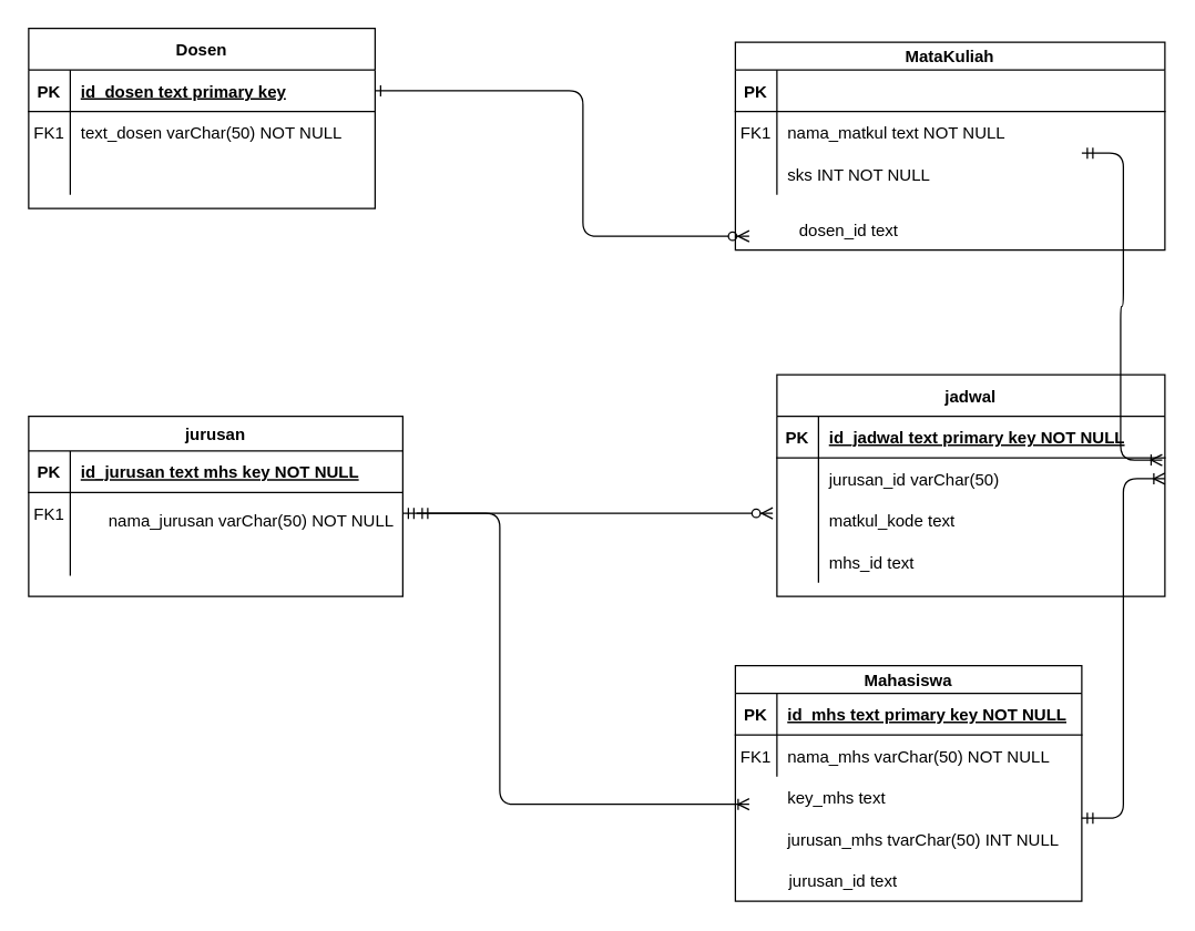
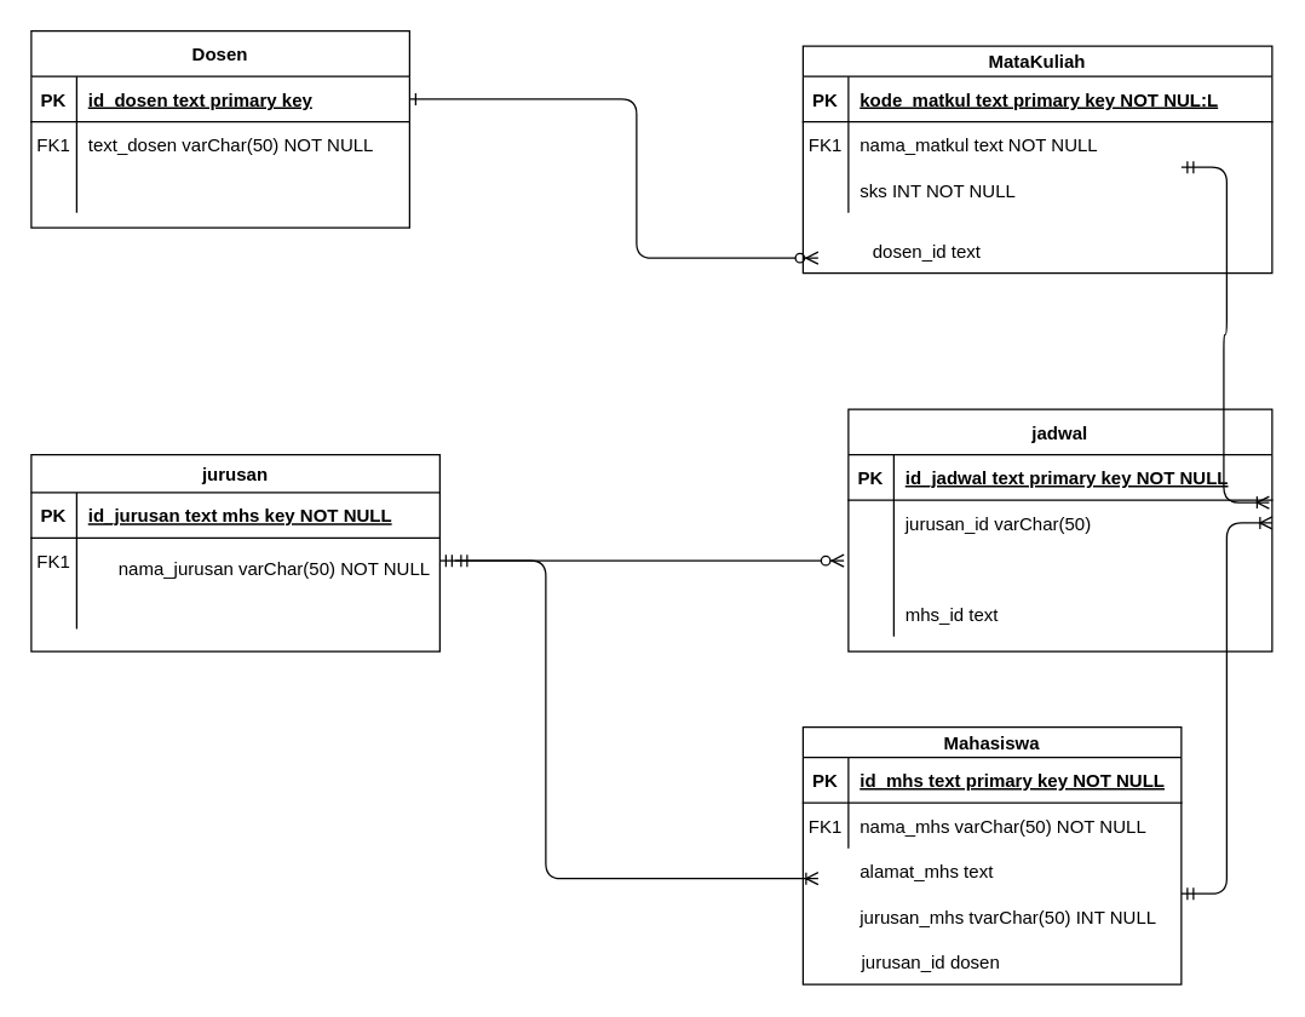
+ <mxCell id="39" value="kode_matkul text primary key NOT NUL:L" style="shape=partialRectangle;overflow=hidden;connectable=0;fillColor=none;top=0;left=0;bottom=0;right=0;align=left;spacingLeft=6;fontStyle=5;" vertex="1" parent="37"><mxGeometry x="30" width="280" height="30" as="geometry" /></mxCell>
- <mxCell id="56" value="matkul_kode text" style="shape=partialRectangle;connectable=0;fillColor=none;top=0;left=0;bottom=0;right=0;align=left;spacingLeft=6;overflow=hidden;" vertex="1" parent="54"><mxGeometry x="30" width="250" height="30" as="geometry" /></mxCell>
- <mxCell id="20" value="key_mhs text " style="shape=partialRectangle;overflow=hidden;connectable=0;fillColor=none;top=0;left=0;bottom=0;right=0;align=left;spacingLeft=6;" vertex="1" parent="12"><mxGeometry x="30" y="80" width="220" height="30" as="geometry" /></mxCell>
+ <mxCell id="20" value="alamat_mhs text " style="shape=partialRectangle;overflow=hidden;connectable=0;fillColor=none;top=0;left=0;bottom=0;right=0;align=left;spacingLeft=6;" vertex="1" parent="12"><mxGeometry x="30" y="80" width="220" height="30" as="geometry" /></mxCell>
- <mxCell id="22" value="jurusan_id text" style="shape=partialRectangle;overflow=hidden;connectable=0;fillColor=none;top=0;left=0;bottom=0;right=0;align=left;spacingLeft=6;" vertex="1" parent="12"><mxGeometry x="31" y="140" width="220" height="30" as="geometry" /></mxCell>
+ <mxCell id="22" value="jurusan_id dosen" style="shape=partialRectangle;overflow=hidden;connectable=0;fillColor=none;top=0;left=0;bottom=0;right=0;align=left;spacingLeft=6;" vertex="1" parent="12"><mxGeometry x="31" y="140" width="220" height="30" as="geometry" /></mxCell>
